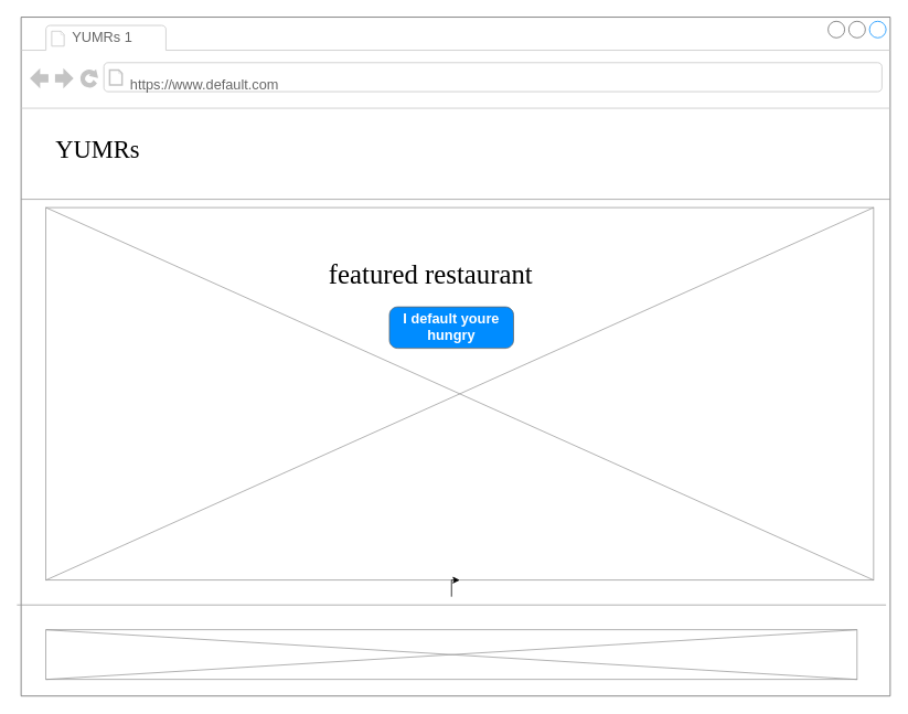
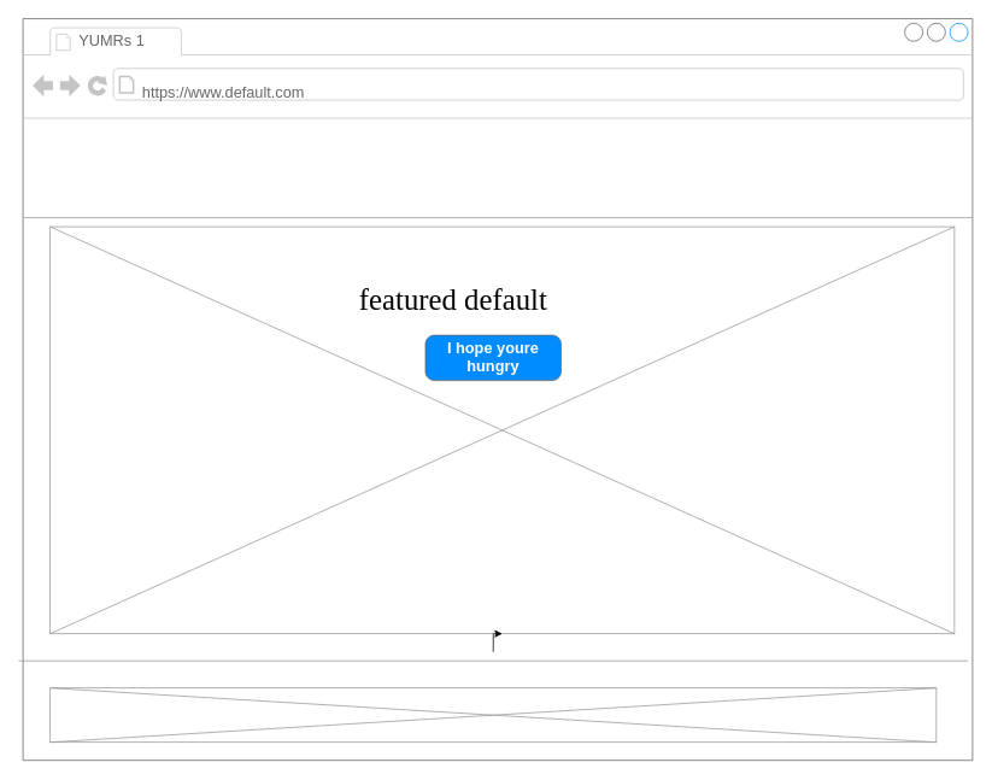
- <mxCell id="7" value="YUMRs" style="text;html=1;points=[];align=left;verticalAlign=top;spacingTop=-4;fontSize=30;fontFamily=Verdana" parent="2" vertex="1"><mxGeometry x="40" y="140" width="120" height="50" as="geometry" /></mxCell>
- <mxCell id="11" value="featured restaurant" style="text;html=1;points=[];align=left;verticalAlign=top;spacingTop=-4;fontSize=33;fontFamily=Verdana" parent="2" vertex="1"><mxGeometry x="370" y="290" width="370" height="60" as="geometry" /></mxCell>
+ <mxCell id="11" value="featured default" style="text;html=1;points=[];align=left;verticalAlign=top;spacingTop=-4;fontSize=33;fontFamily=Verdana" parent="2" vertex="1"><mxGeometry x="370" y="290" width="370" height="60" as="geometry" /></mxCell>
- <mxCell id="12" value="I default youre hungry" style="strokeWidth=1;shadow=0;dashed=0;align=center;html=1;shape=mxgraph.mockup.buttons.button;strokeColor=#666666;fontColor=#ffffff;mainText=;buttonStyle=round;fontSize=17;fontStyle=1;fillColor=#008cff;whiteSpace=wrap;" vertex="1" parent="2"><mxGeometry x="445" y="350" width="150" height="50" as="geometry" /></mxCell>
+ <mxCell id="12" value="I hope youre hungry" style="strokeWidth=1;shadow=0;dashed=0;align=center;html=1;shape=mxgraph.mockup.buttons.button;strokeColor=#666666;fontColor=#ffffff;mainText=;buttonStyle=round;fontSize=17;fontStyle=1;fillColor=#008cff;whiteSpace=wrap;" vertex="1" parent="2"><mxGeometry x="445" y="350" width="150" height="50" as="geometry" /></mxCell>
